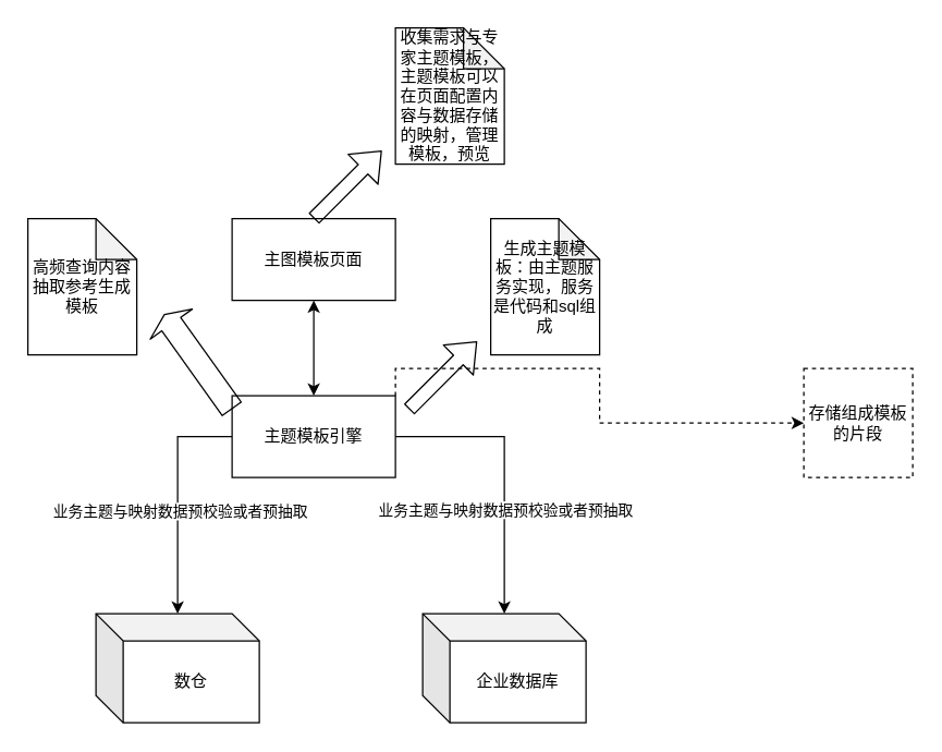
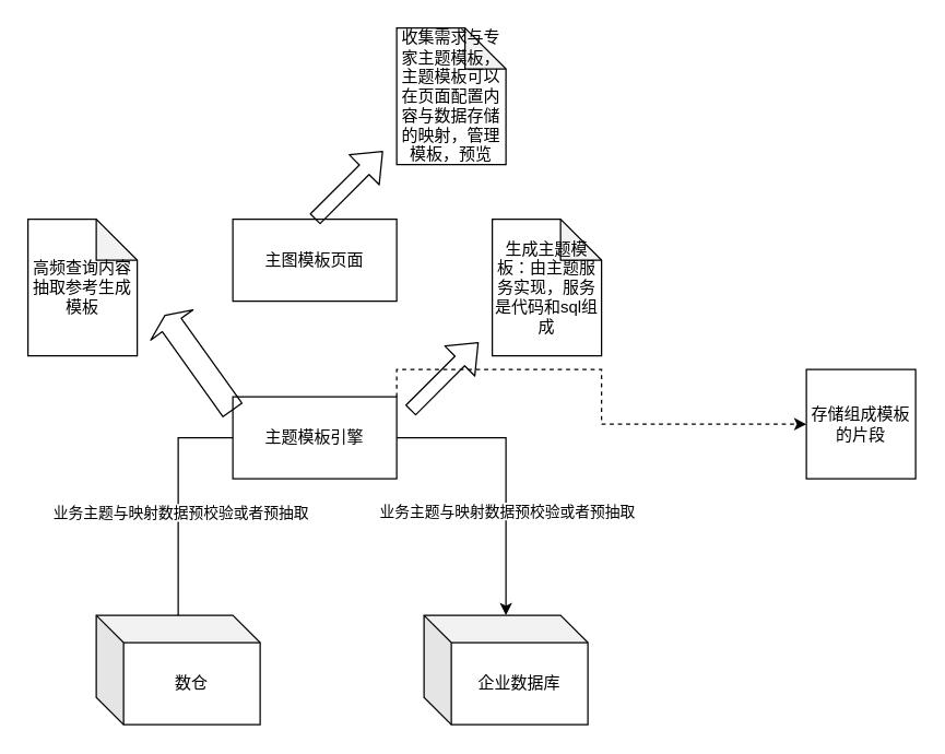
- <mxCell id="11" value="" style="endArrow=classic;startArrow=classic;html=1;exitX=0.5;exitY=0;exitDx=0;exitDy=0;" edge="1" parent="1" source="9" target="10"><mxGeometry width="50" height="50" relative="1" as="geometry"><mxPoint x="370" y="270" as="sourcePoint" /><mxPoint x="230" y="223" as="targetPoint" /></mxGeometry></mxCell>
- <mxCell id="18" value="存储组成模板的片段" style="whiteSpace=wrap;html=1;aspect=fixed;dashed=1;" vertex="1" parent="1"><mxGeometry x="590" y="270" width="80" height="80" as="geometry" /></mxCell>
+ <mxCell id="18" value="存储组成模板的片段" style="whiteSpace=wrap;html=1;aspect=fixed;" vertex="1" parent="1"><mxGeometry x="590" y="270" width="80" height="80" as="geometry" /></mxCell>
- <mxCell id="4" style="edgeStyle=orthogonalEdgeStyle;rounded=0;orthogonalLoop=1;jettySize=auto;html=1;exitX=0;exitY=0.5;exitDx=0;exitDy=0;" edge="1" parent="1" source="9" target="2"><mxGeometry relative="1" as="geometry" /></mxCell>
+ <mxCell id="4" style="edgeStyle=orthogonalEdgeStyle;rounded=0;orthogonalLoop=1;jettySize=auto;html=1;exitX=0;exitY=0.5;exitDx=0;exitDy=0;endArrow=none;" edge="1" parent="1" source="9" target="2"><mxGeometry relative="1" as="geometry" /></mxCell>
